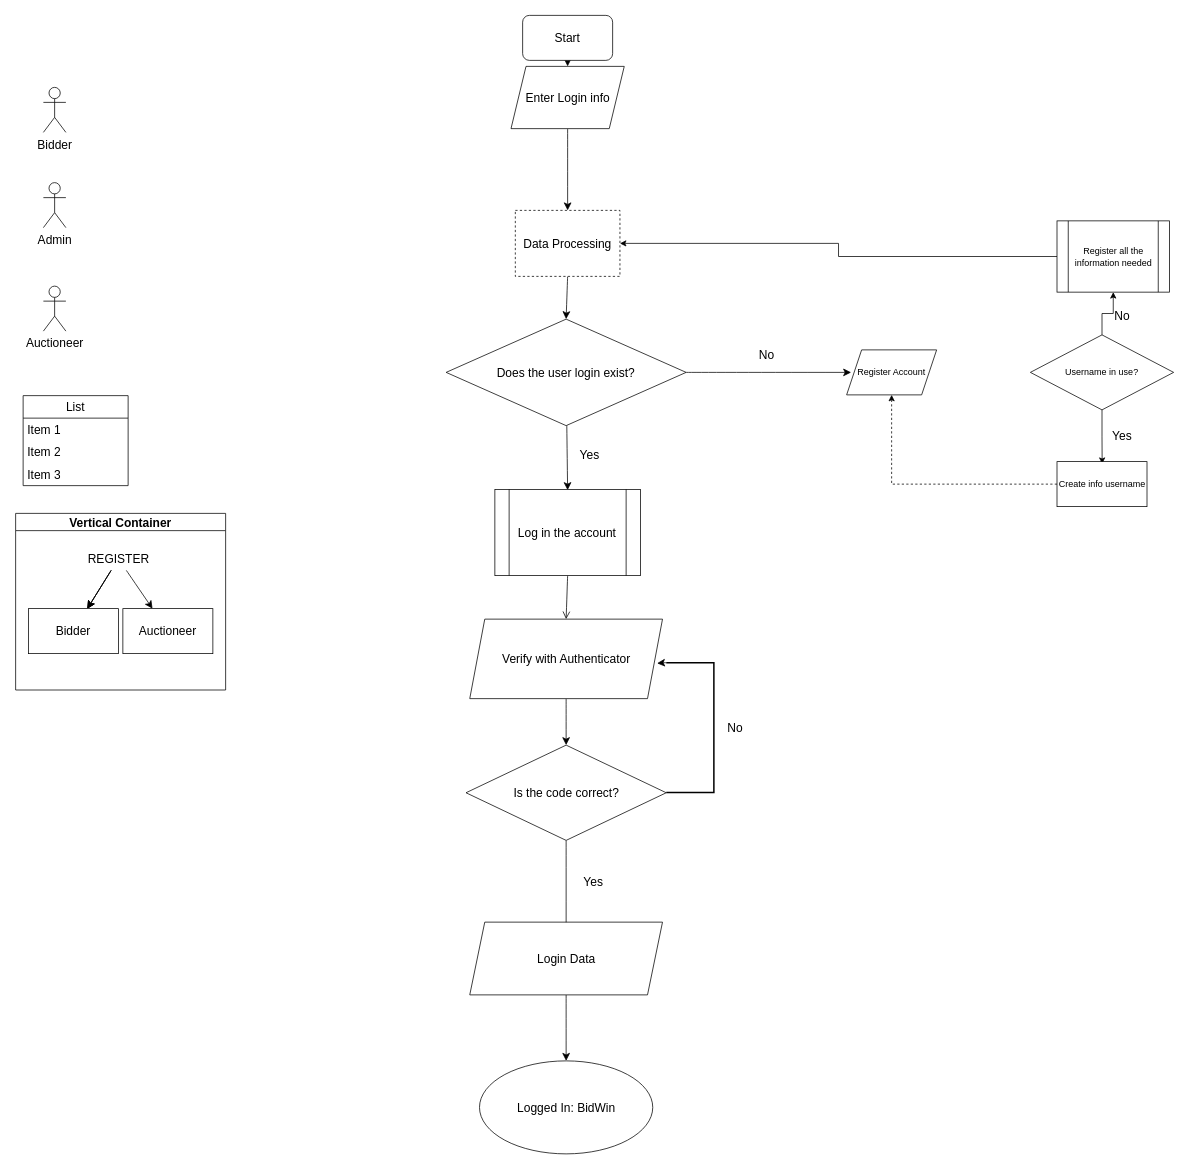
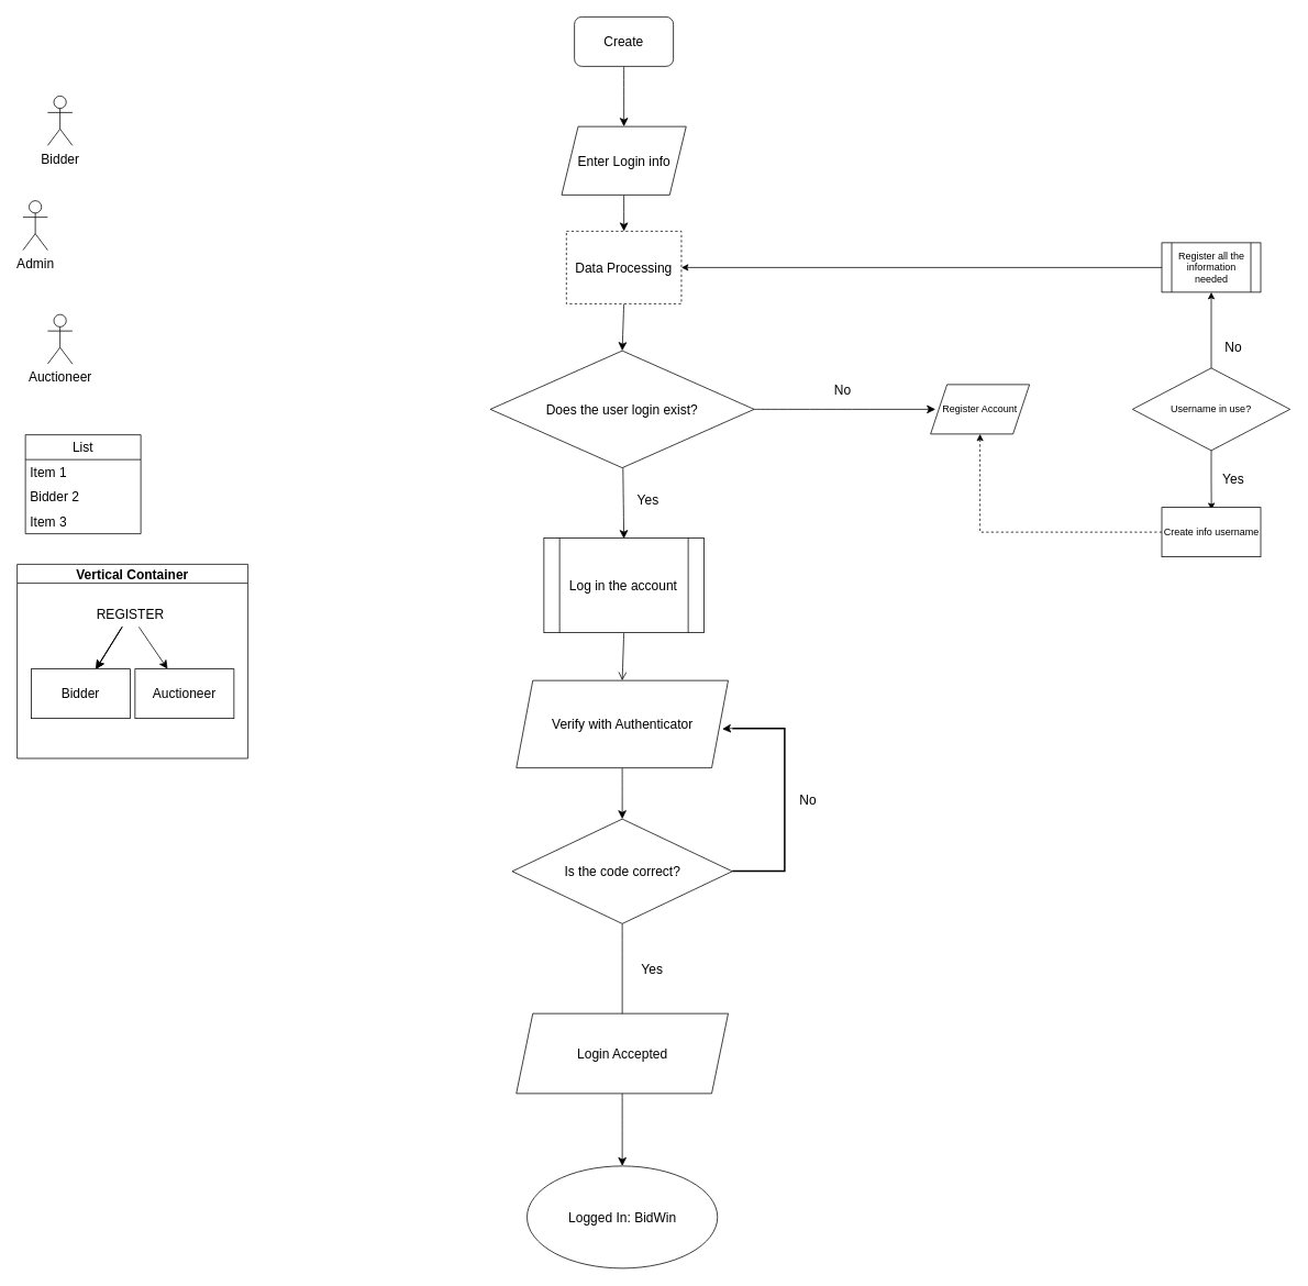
- <mxCell id="18" value="Start" style="rounded=1;whiteSpace=wrap;html=1;fontSize=16;" parent="1" vertex="1"><mxGeometry x="696" y="20" width="120" height="60" as="geometry" /></mxCell>
+ <mxCell id="18" value="Create" style="rounded=1;whiteSpace=wrap;html=1;fontSize=16;" parent="1" vertex="1"><mxGeometry x="696" y="20" width="120" height="60" as="geometry" /></mxCell>
- <mxCell id="20" value="Enter Login info" style="shape=parallelogram;perimeter=parallelogramPerimeter;whiteSpace=wrap;html=1;fixedSize=1;fontSize=16;" parent="1" vertex="1"><mxGeometry x="680.5" y="88" width="151" height="83" as="geometry" /></mxCell>
+ <mxCell id="20" value="Enter Login info" style="shape=parallelogram;perimeter=parallelogramPerimeter;whiteSpace=wrap;html=1;fixedSize=1;fontSize=16;" parent="1" vertex="1"><mxGeometry x="680.5" y="153" width="151" height="83" as="geometry" /></mxCell>
- <mxCell id="4" value="Admin&lt;br&gt;" style="shape=umlActor;verticalLabelPosition=bottom;verticalAlign=top;html=1;outlineConnect=0;fontSize=16;" parent="1" vertex="1"><mxGeometry x="57" y="243" width="30" height="60" as="geometry" /></mxCell>
+ <mxCell id="4" value="Admin&lt;br&gt;" style="shape=umlActor;verticalLabelPosition=bottom;verticalAlign=top;html=1;outlineConnect=0;fontSize=16;" parent="1" vertex="1"><mxGeometry x="27" y="243" width="30" height="60" as="geometry" /></mxCell>
- <mxCell id="50" value="Register all the information needed" style="shape=process;whiteSpace=wrap;html=1;backgroundOutline=1;" vertex="1" parent="1"><mxGeometry x="1408.5" y="294" width="150" height="95" as="geometry" /></mxCell>
+ <mxCell id="50" value="Register all the information needed" style="shape=process;whiteSpace=wrap;html=1;backgroundOutline=1;" vertex="1" parent="1"><mxGeometry x="1408.5" y="294" width="120" height="60" as="geometry" /></mxCell>
- <mxCell id="7" value="Item 2" style="text;strokeColor=none;fillColor=none;align=left;verticalAlign=middle;spacingLeft=4;spacingRight=4;overflow=hidden;points=[[0,0.5],[1,0.5]];portConstraint=eastwest;rotatable=0;whiteSpace=wrap;html=1;fontSize=16;" parent="5" vertex="1"><mxGeometry y="60" width="140" height="30" as="geometry" /></mxCell>
+ <mxCell id="7" value="Bidder 2" style="text;strokeColor=none;fillColor=none;align=left;verticalAlign=middle;spacingLeft=4;spacingRight=4;overflow=hidden;points=[[0,0.5],[1,0.5]];portConstraint=eastwest;rotatable=0;whiteSpace=wrap;html=1;fontSize=16;" parent="5" vertex="1"><mxGeometry y="60" width="140" height="30" as="geometry" /></mxCell>
- <mxCell id="39" value="Login Data" style="shape=parallelogram;perimeter=parallelogramPerimeter;whiteSpace=wrap;html=1;fixedSize=1;fontSize=16;" parent="1" vertex="1"><mxGeometry x="625.5" y="1229" width="257" height="97" as="geometry" /></mxCell>
+ <mxCell id="39" value="Login Accepted" style="shape=parallelogram;perimeter=parallelogramPerimeter;whiteSpace=wrap;html=1;fixedSize=1;fontSize=16;" parent="1" vertex="1"><mxGeometry x="625.5" y="1229" width="257" height="97" as="geometry" /></mxCell>
